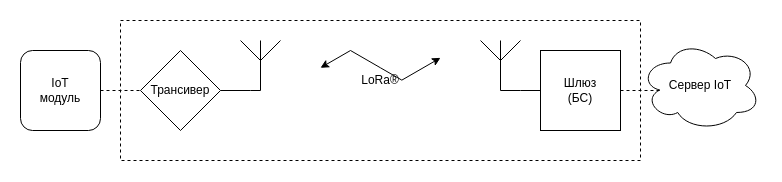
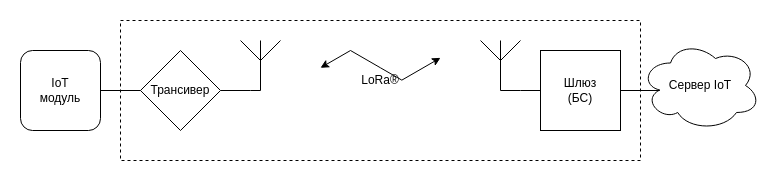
- <mxCell id="11" style="edgeStyle=orthogonalEdgeStyle;rounded=0;orthogonalLoop=1;jettySize=auto;html=1;exitX=1;exitY=0.5;exitDx=0;exitDy=0;entryX=0;entryY=0.5;entryDx=0;entryDy=0;startArrow=none;startFill=0;endArrow=none;endFill=0;dashed=1;" edge="1" parent="1" source="12" target="3"><mxGeometry relative="1" as="geometry" /></mxCell>
+ <mxCell id="11" style="edgeStyle=orthogonalEdgeStyle;rounded=0;orthogonalLoop=1;jettySize=auto;html=1;exitX=1;exitY=0.5;exitDx=0;exitDy=0;entryX=0;entryY=0.5;entryDx=0;entryDy=0;startArrow=none;startFill=0;endArrow=none;endFill=0;" edge="1" parent="1" source="12" target="3"><mxGeometry relative="1" as="geometry" /></mxCell>
- <mxCell id="5" style="edgeStyle=orthogonalEdgeStyle;rounded=0;orthogonalLoop=1;jettySize=auto;html=1;exitX=1;exitY=0.5;exitDx=0;exitDy=0;entryX=0.16;entryY=0.55;entryDx=0;entryDy=0;entryPerimeter=0;startArrow=none;startFill=0;endArrow=none;endFill=0;dashed=1;" edge="1" parent="1" source="6" target="4"><mxGeometry relative="1" as="geometry" /></mxCell>
+ <mxCell id="5" style="edgeStyle=orthogonalEdgeStyle;rounded=0;orthogonalLoop=1;jettySize=auto;html=1;exitX=1;exitY=0.5;exitDx=0;exitDy=0;entryX=0.16;entryY=0.55;entryDx=0;entryDy=0;entryPerimeter=0;startArrow=none;startFill=0;endArrow=none;endFill=0;" edge="1" parent="1" source="6" target="4"><mxGeometry relative="1" as="geometry" /></mxCell>
